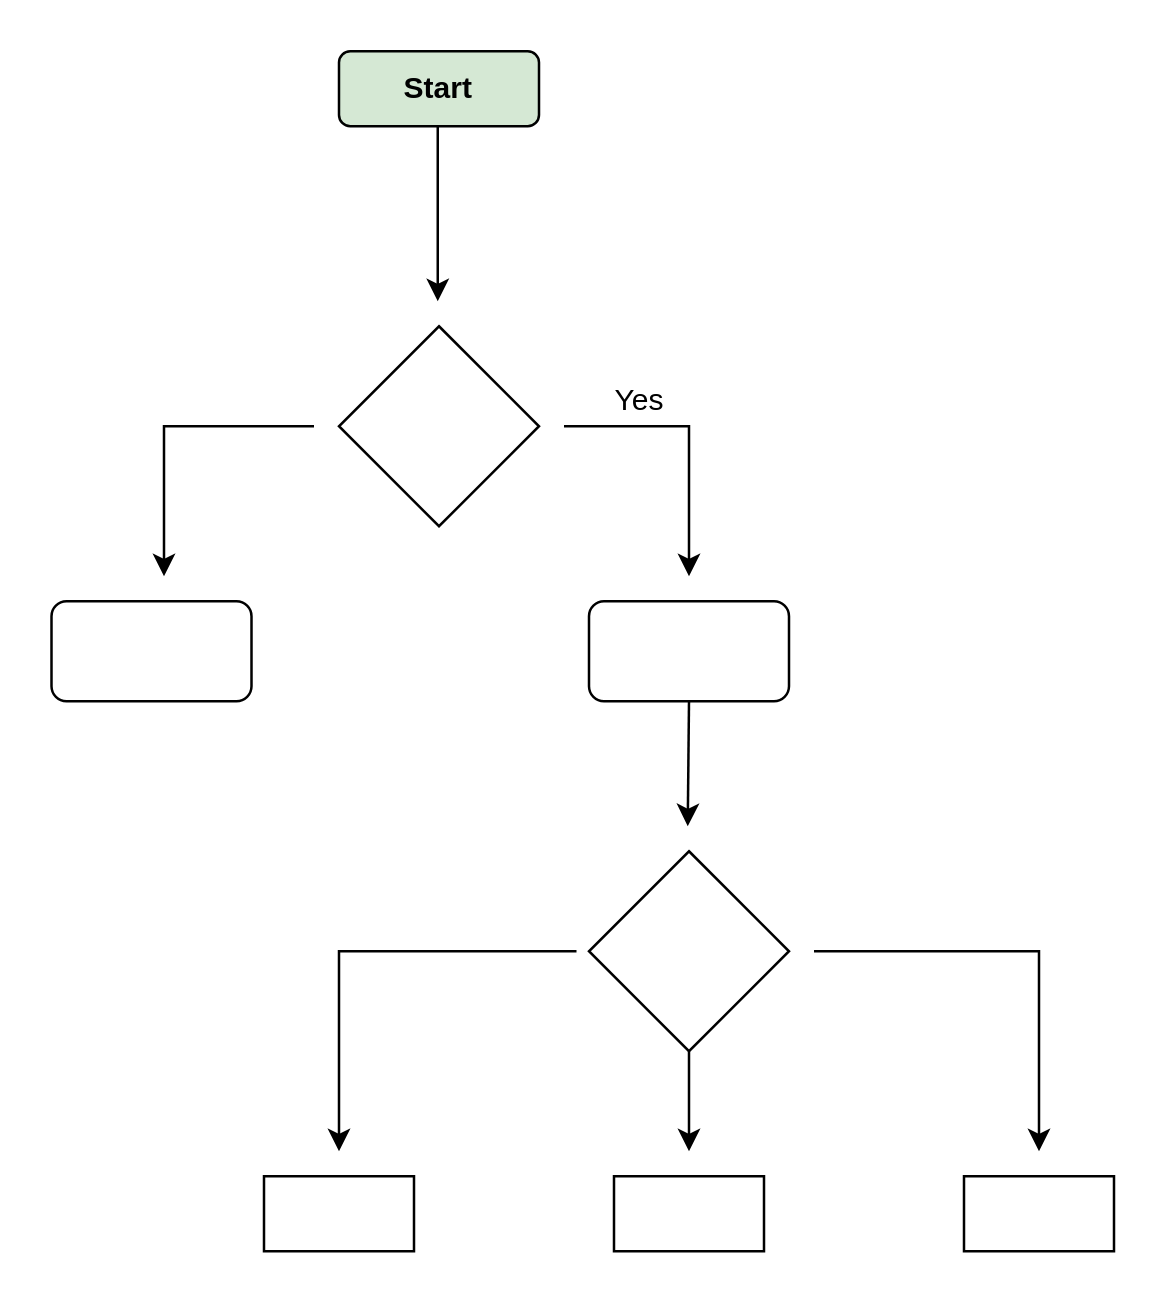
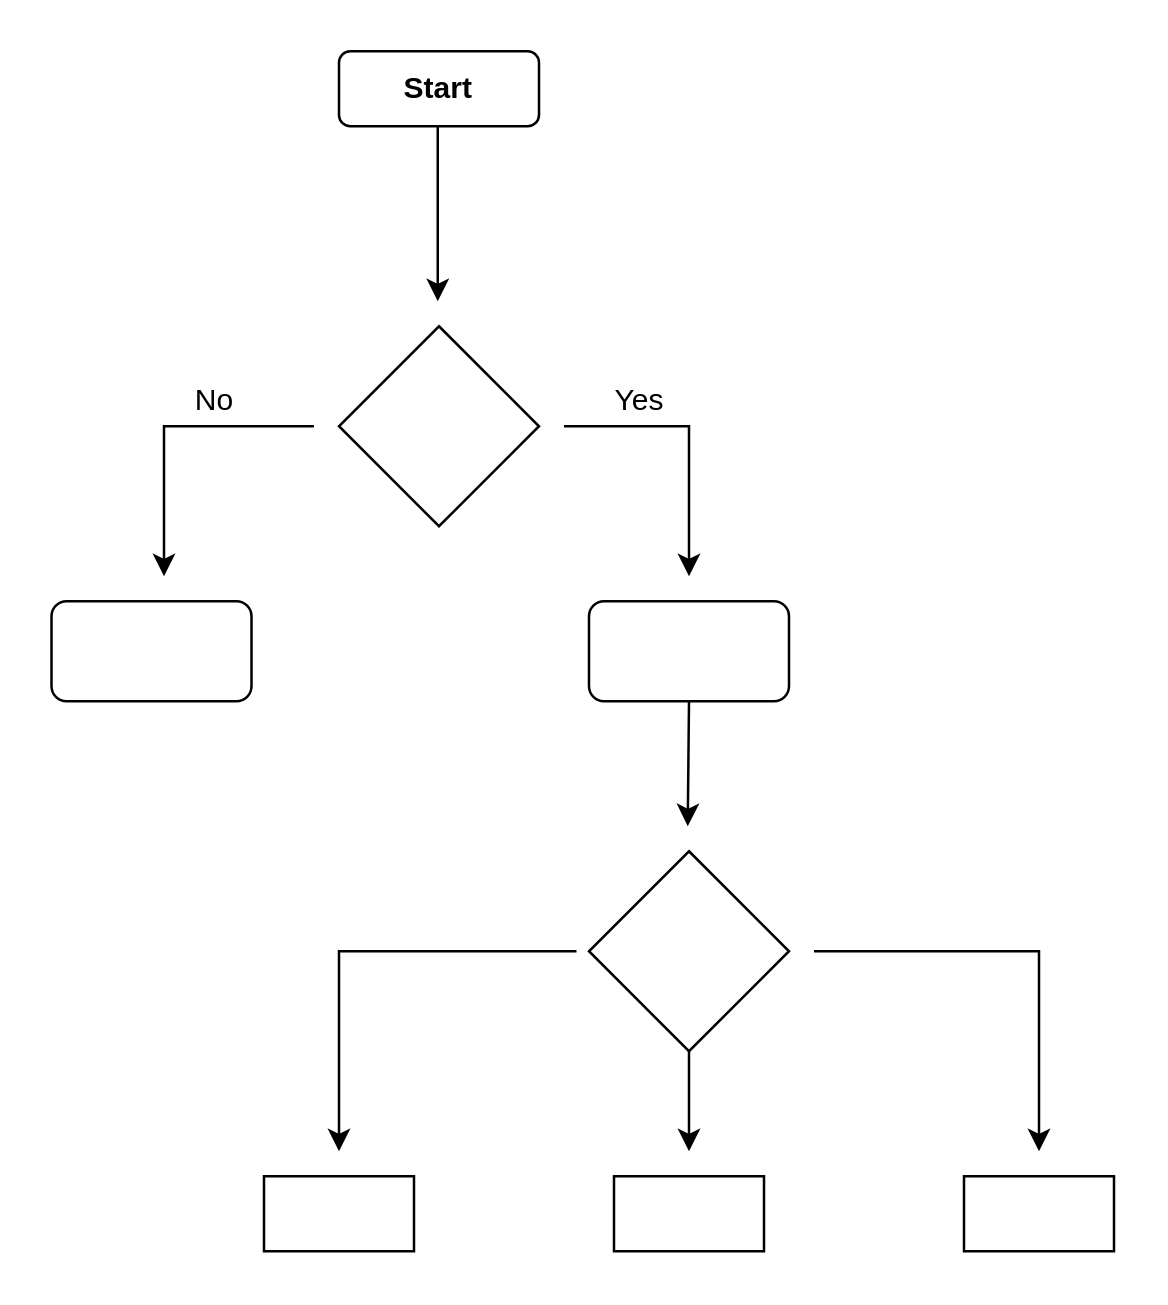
- <mxCell id="3" value="&lt;b&gt;Start&lt;/b&gt;" style="rounded=1;whiteSpace=wrap;html=1;fillColor=#D5E8D4;" vertex="1" parent="1"><mxGeometry x="135" y="20" width="80" height="30" as="geometry" /></mxCell>
+ <mxCell id="3" value="&lt;b&gt;Start&lt;/b&gt;" style="rounded=1;whiteSpace=wrap;html=1;fillColor=#ffffff;" vertex="1" parent="1"><mxGeometry x="135" y="20" width="80" height="30" as="geometry" /></mxCell>
+ <mxCell id="17" value="No" style="text;html=1;align=center;verticalAlign=middle;resizable=0;points=[];autosize=1;strokeColor=none;fillColor=none;" vertex="1" parent="1"><mxGeometry x="70" y="150" width="30" height="20" as="geometry" /></mxCell>
